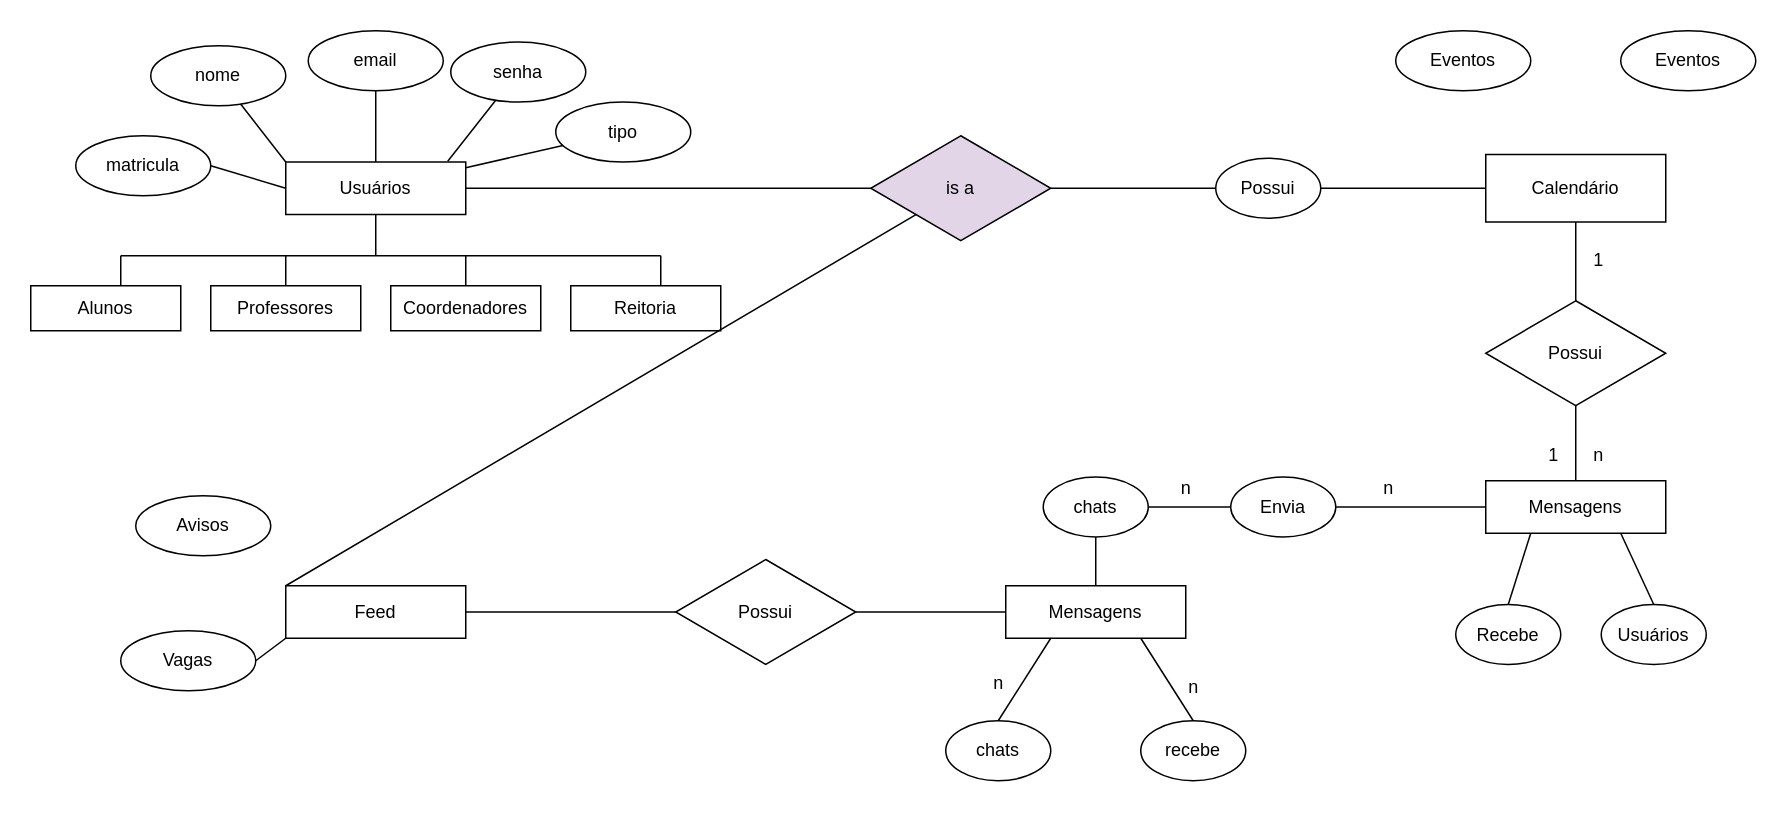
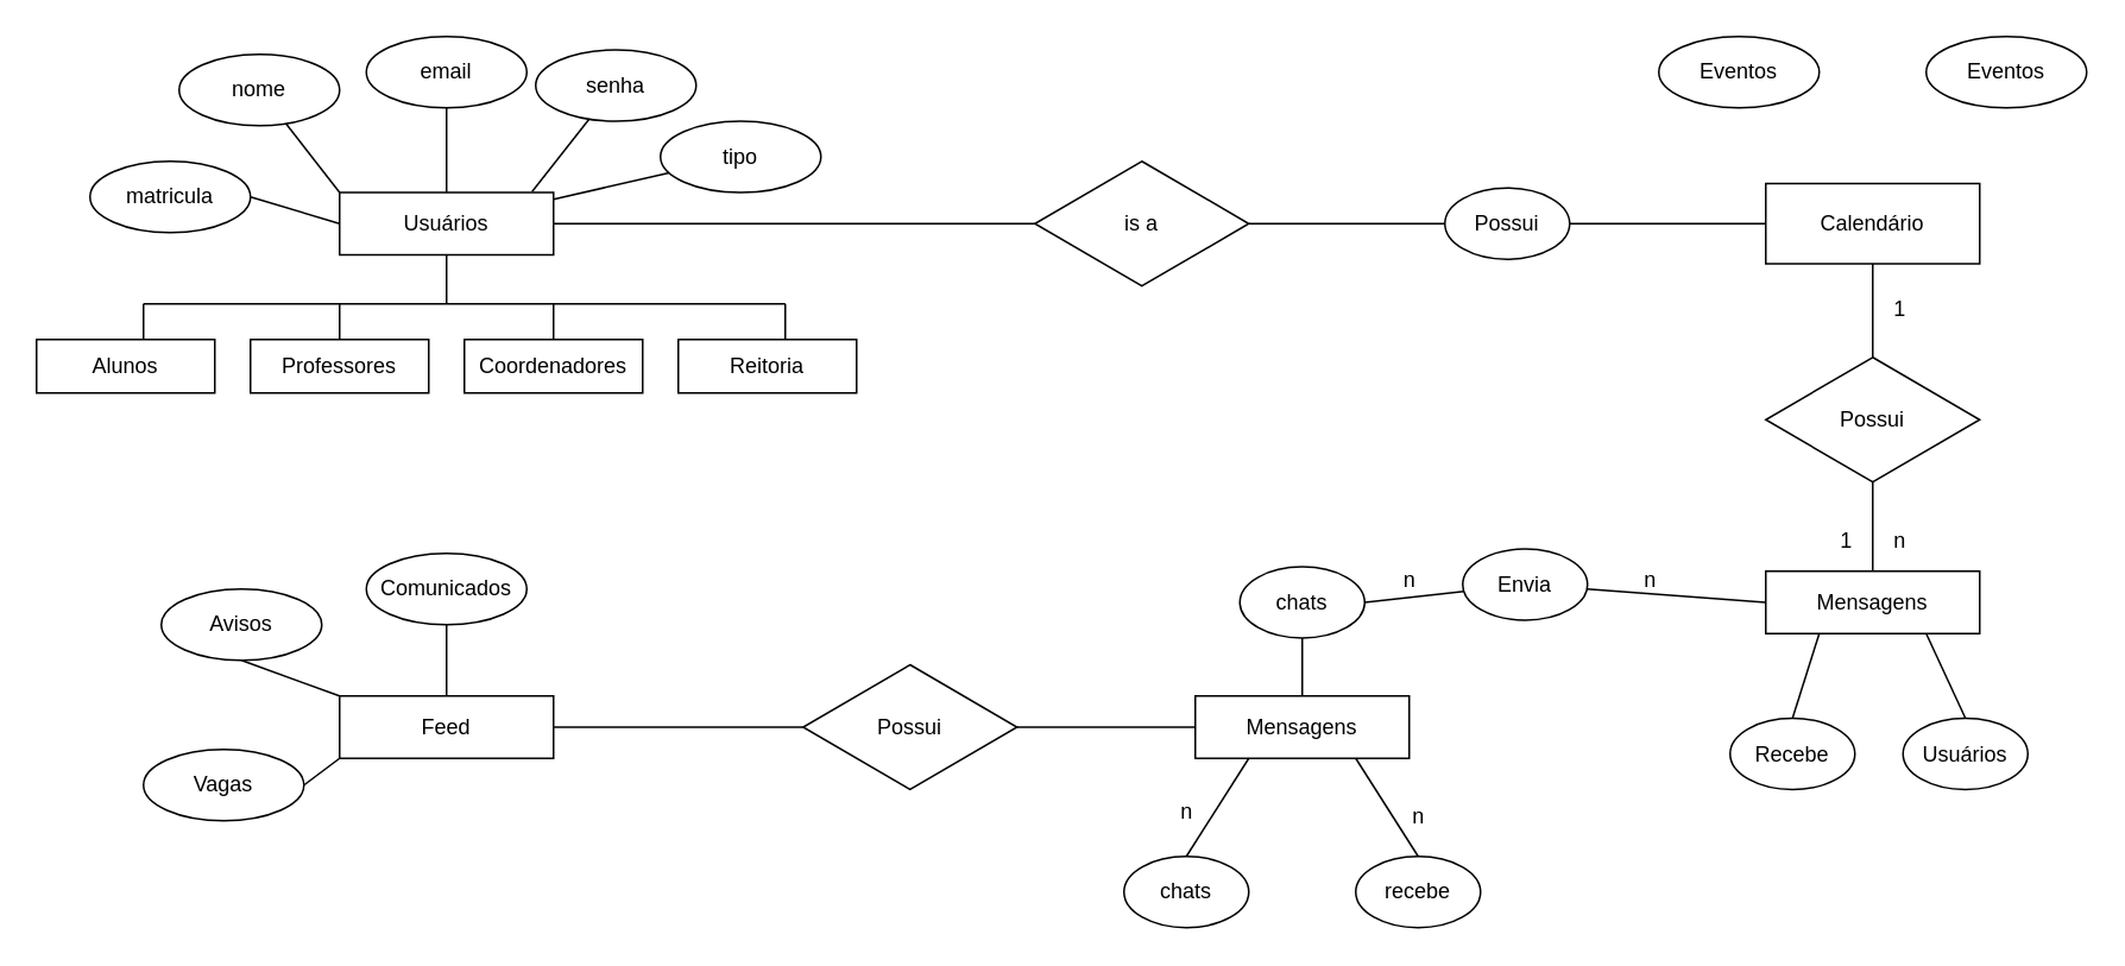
- <mxCell id="2" value="&lt;font style=&quot;vertical-align: inherit;&quot;&gt;&lt;font style=&quot;vertical-align: inherit;&quot;&gt;is a&lt;/font&gt;&lt;/font&gt;" style="rhombus;whiteSpace=wrap;html=1;fillColor=#e1d5e7;" vertex="1" parent="1"><mxGeometry x="580" y="90" width="120" height="70" as="geometry" /></mxCell>
+ <mxCell id="2" value="&lt;font style=&quot;vertical-align: inherit;&quot;&gt;&lt;font style=&quot;vertical-align: inherit;&quot;&gt;is a&lt;/font&gt;&lt;/font&gt;" style="rhombus;whiteSpace=wrap;html=1;" vertex="1" parent="1"><mxGeometry x="580" y="90" width="120" height="70" as="geometry" /></mxCell>
- <mxCell id="36" value="" style="endArrow=none;html=1;rounded=0;exitX=0;exitY=0;exitDx=0;exitDy=0;" edge="1" parent="1" source="31" target="2"><mxGeometry width="50" height="50" relative="1" as="geometry"><mxPoint x="320" y="350" as="sourcePoint" /><mxPoint x="370" y="300" as="targetPoint" /></mxGeometry></mxCell>
+ <mxCell id="36" value="" style="endArrow=none;html=1;rounded=0;entryX=0.5;entryY=1;entryDx=0;entryDy=0;exitX=0;exitY=0;exitDx=0;exitDy=0;" edge="1" parent="1" source="31" target="33"><mxGeometry width="50" height="50" relative="1" as="geometry"><mxPoint x="320" y="350" as="sourcePoint" /><mxPoint x="370" y="300" as="targetPoint" /></mxGeometry></mxCell>
+ <mxCell id="32" value="&lt;font style=&quot;vertical-align: inherit;&quot;&gt;&lt;font style=&quot;vertical-align: inherit;&quot;&gt;&lt;font style=&quot;vertical-align: inherit;&quot;&gt;&lt;font style=&quot;vertical-align: inherit;&quot;&gt;Comunicados&lt;/font&gt;&lt;/font&gt;&lt;/font&gt;&lt;/font&gt;" style="ellipse;whiteSpace=wrap;html=1;" vertex="1" parent="1"><mxGeometry x="205" y="310" width="90" height="40" as="geometry" /></mxCell>
- <mxCell id="51" value="&lt;font style=&quot;vertical-align: inherit;&quot;&gt;&lt;font style=&quot;vertical-align: inherit;&quot;&gt;Envia&lt;/font&gt;&lt;/font&gt;" style="ellipse;whiteSpace=wrap;html=1;" vertex="1" parent="1"><mxGeometry x="820" y="317.5" width="70" height="40" as="geometry" /></mxCell>
+ <mxCell id="51" value="&lt;font style=&quot;vertical-align: inherit;&quot;&gt;&lt;font style=&quot;vertical-align: inherit;&quot;&gt;Envia&lt;/font&gt;&lt;/font&gt;" style="ellipse;whiteSpace=wrap;html=1;" vertex="1" parent="1"><mxGeometry x="820" y="307.5" width="70" height="40" as="geometry" /></mxCell>
+ <mxCell id="35" value="" style="endArrow=none;html=1;rounded=0;entryX=0.5;entryY=1;entryDx=0;entryDy=0;exitX=0.5;exitY=0;exitDx=0;exitDy=0;" edge="1" parent="1" source="31" target="32"><mxGeometry width="50" height="50" relative="1" as="geometry"><mxPoint x="265" y="390" as="sourcePoint" /><mxPoint x="370" y="300" as="targetPoint" /></mxGeometry></mxCell>
